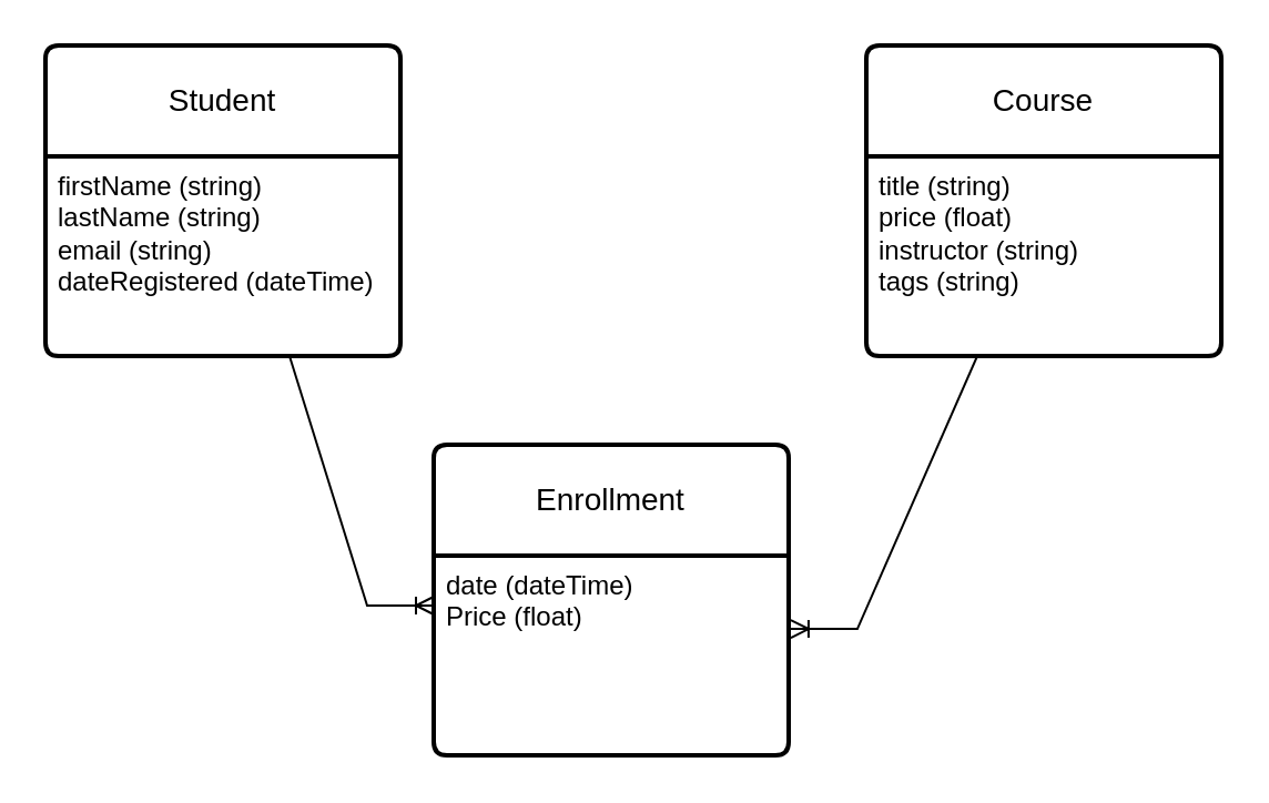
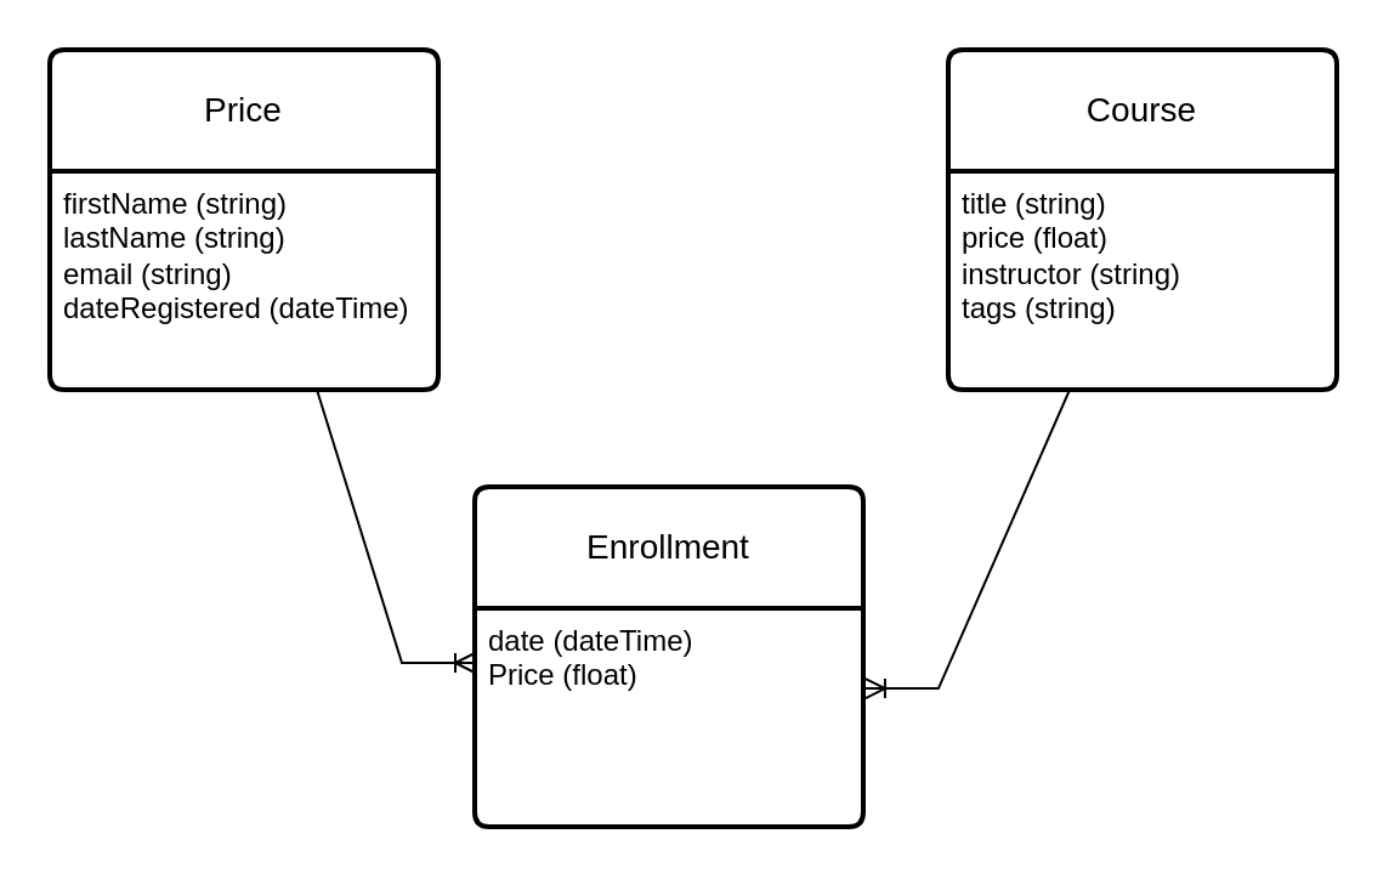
- <mxCell id="4" value="Student" style="swimlane;childLayout=stackLayout;horizontal=1;startSize=50;horizontalStack=0;rounded=1;fontSize=14;fontStyle=0;strokeWidth=2;resizeParent=0;resizeLast=1;shadow=0;dashed=0;align=center;arcSize=4;whiteSpace=wrap;html=1;" vertex="1" parent="1"><mxGeometry x="20" y="20" width="160" height="140" as="geometry" /></mxCell>
+ <mxCell id="4" value="Price" style="swimlane;childLayout=stackLayout;horizontal=1;startSize=50;horizontalStack=0;rounded=1;fontSize=14;fontStyle=0;strokeWidth=2;resizeParent=0;resizeLast=1;shadow=0;dashed=0;align=center;arcSize=4;whiteSpace=wrap;html=1;" vertex="1" parent="1"><mxGeometry x="20" y="20" width="160" height="140" as="geometry" /></mxCell>
